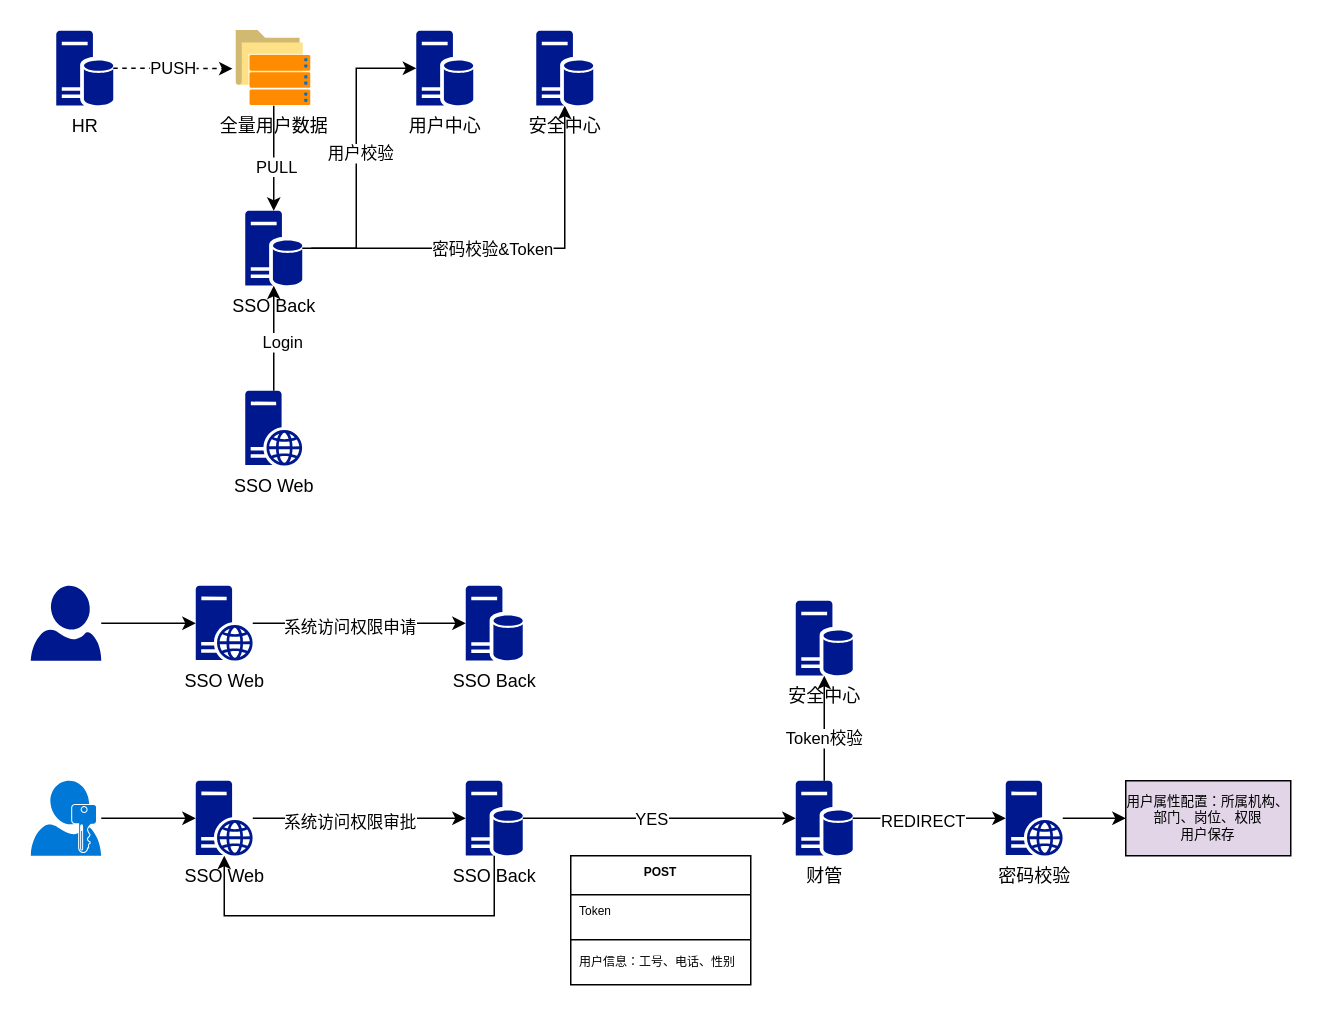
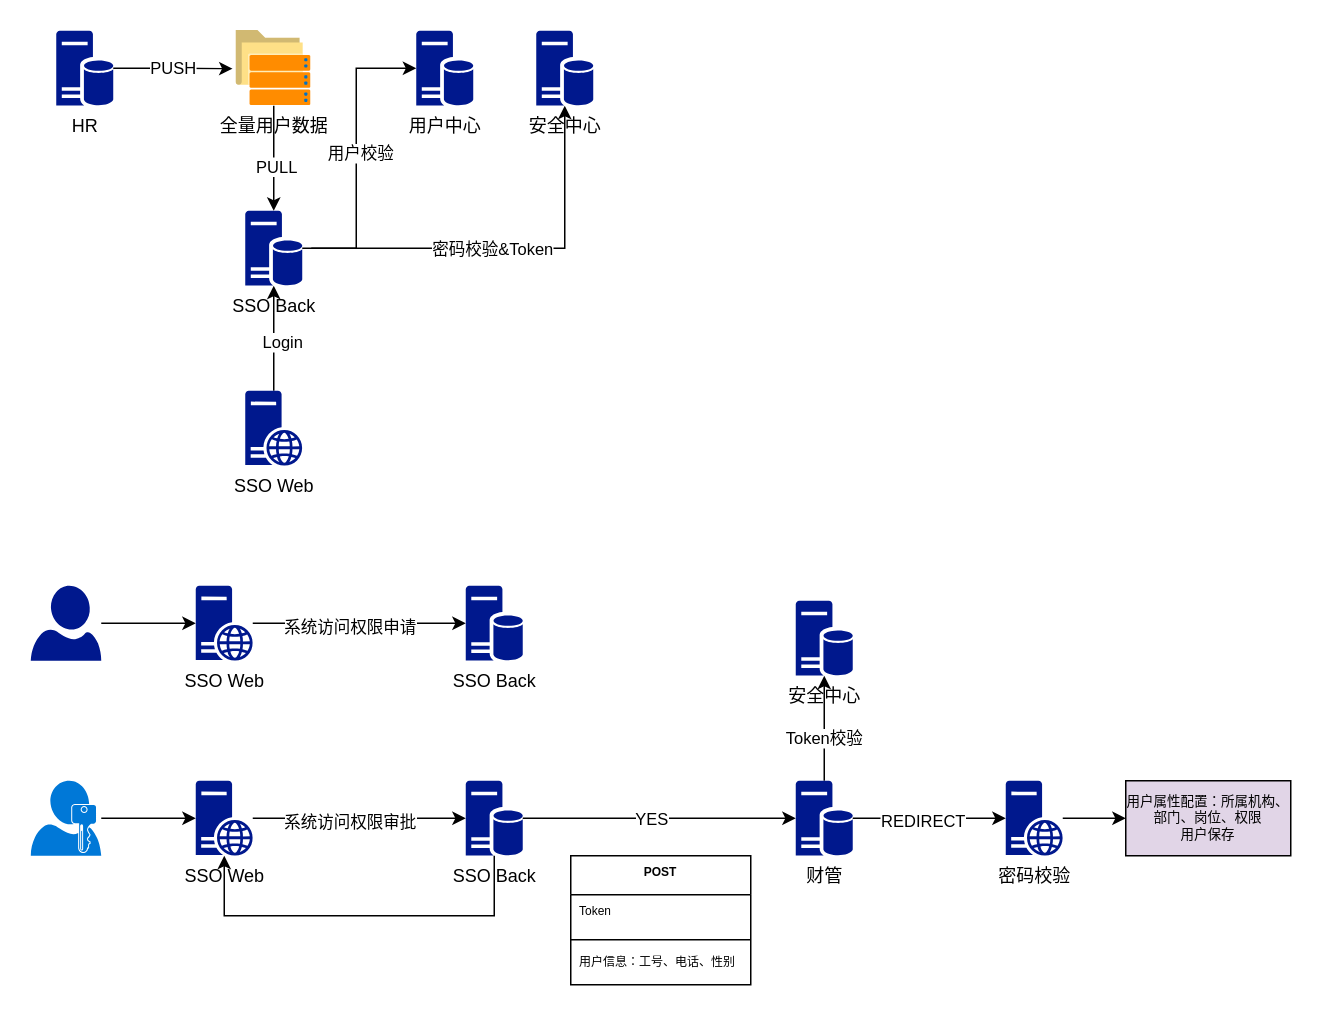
- <mxCell id="7" style="edgeStyle=orthogonalEdgeStyle;rounded=0;orthogonalLoop=1;jettySize=auto;html=1;entryX=-0.049;entryY=0.506;entryDx=0;entryDy=0;entryPerimeter=0;dashed=1;" parent="1" source="2" target="6" edge="1"><mxGeometry relative="1" as="geometry" /></mxCell>
+ <mxCell id="7" style="edgeStyle=orthogonalEdgeStyle;rounded=0;orthogonalLoop=1;jettySize=auto;html=1;entryX=-0.049;entryY=0.506;entryDx=0;entryDy=0;entryPerimeter=0;" parent="1" source="2" target="6" edge="1"><mxGeometry relative="1" as="geometry" /></mxCell>
